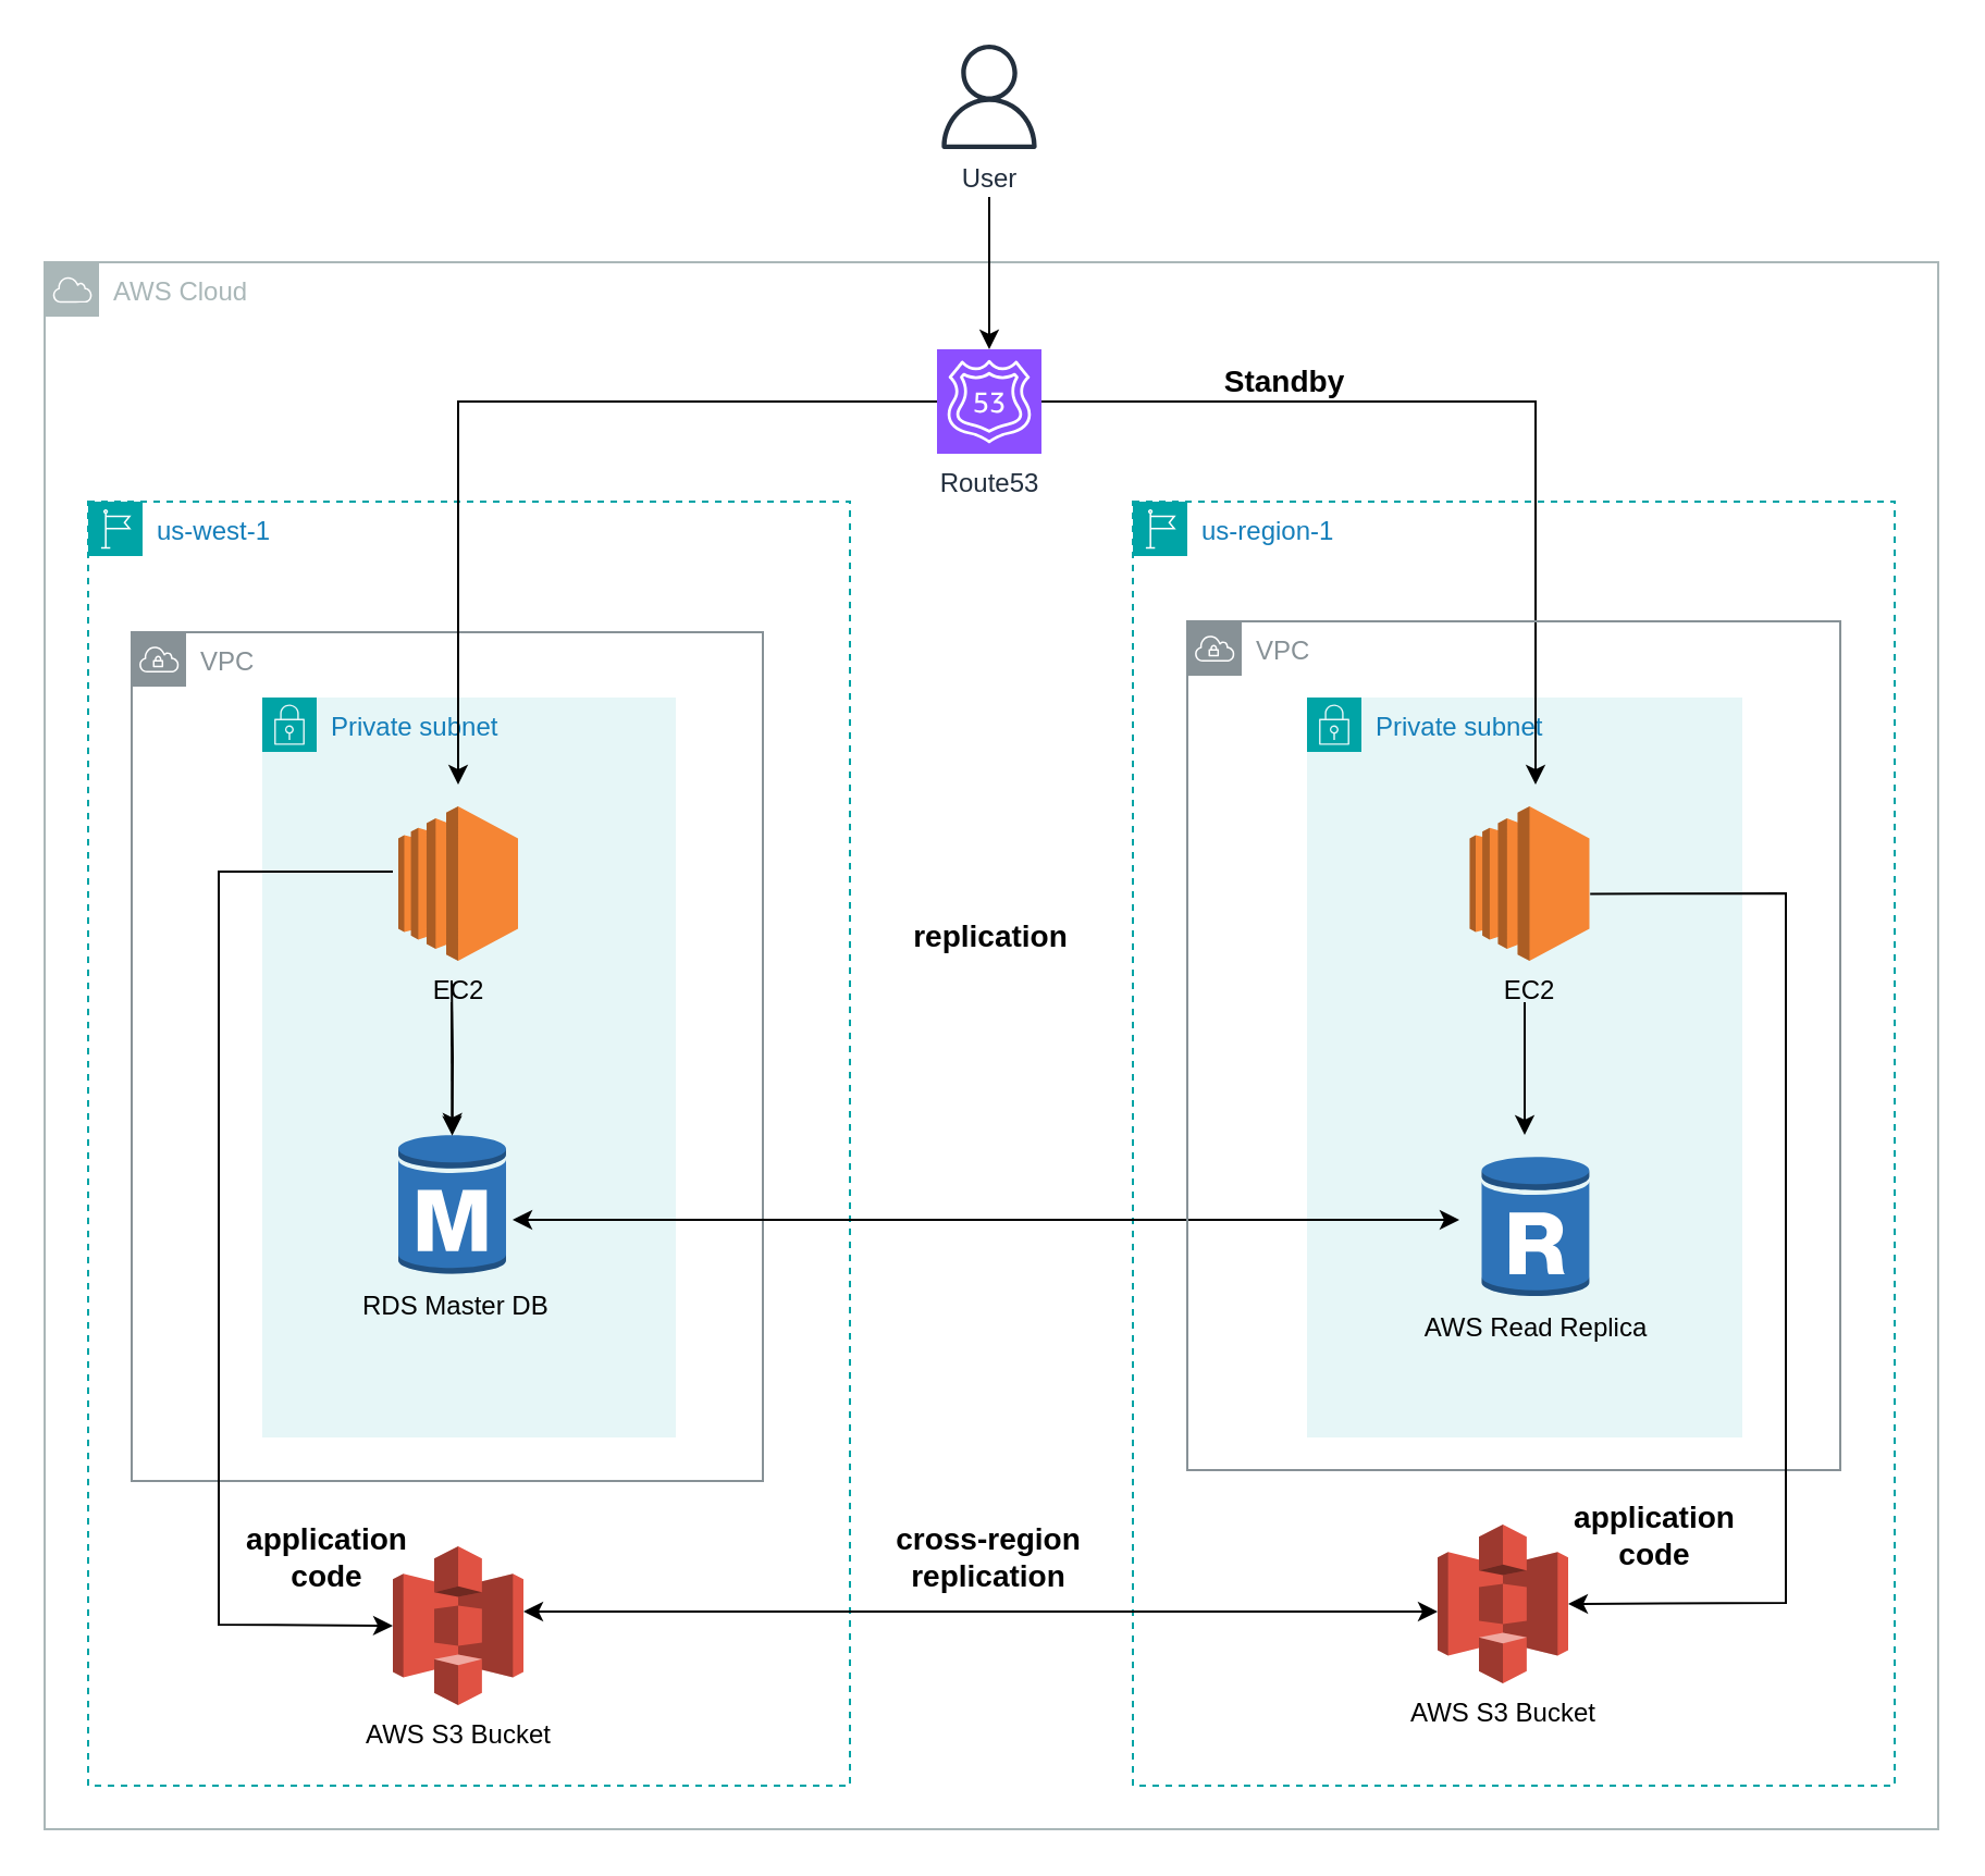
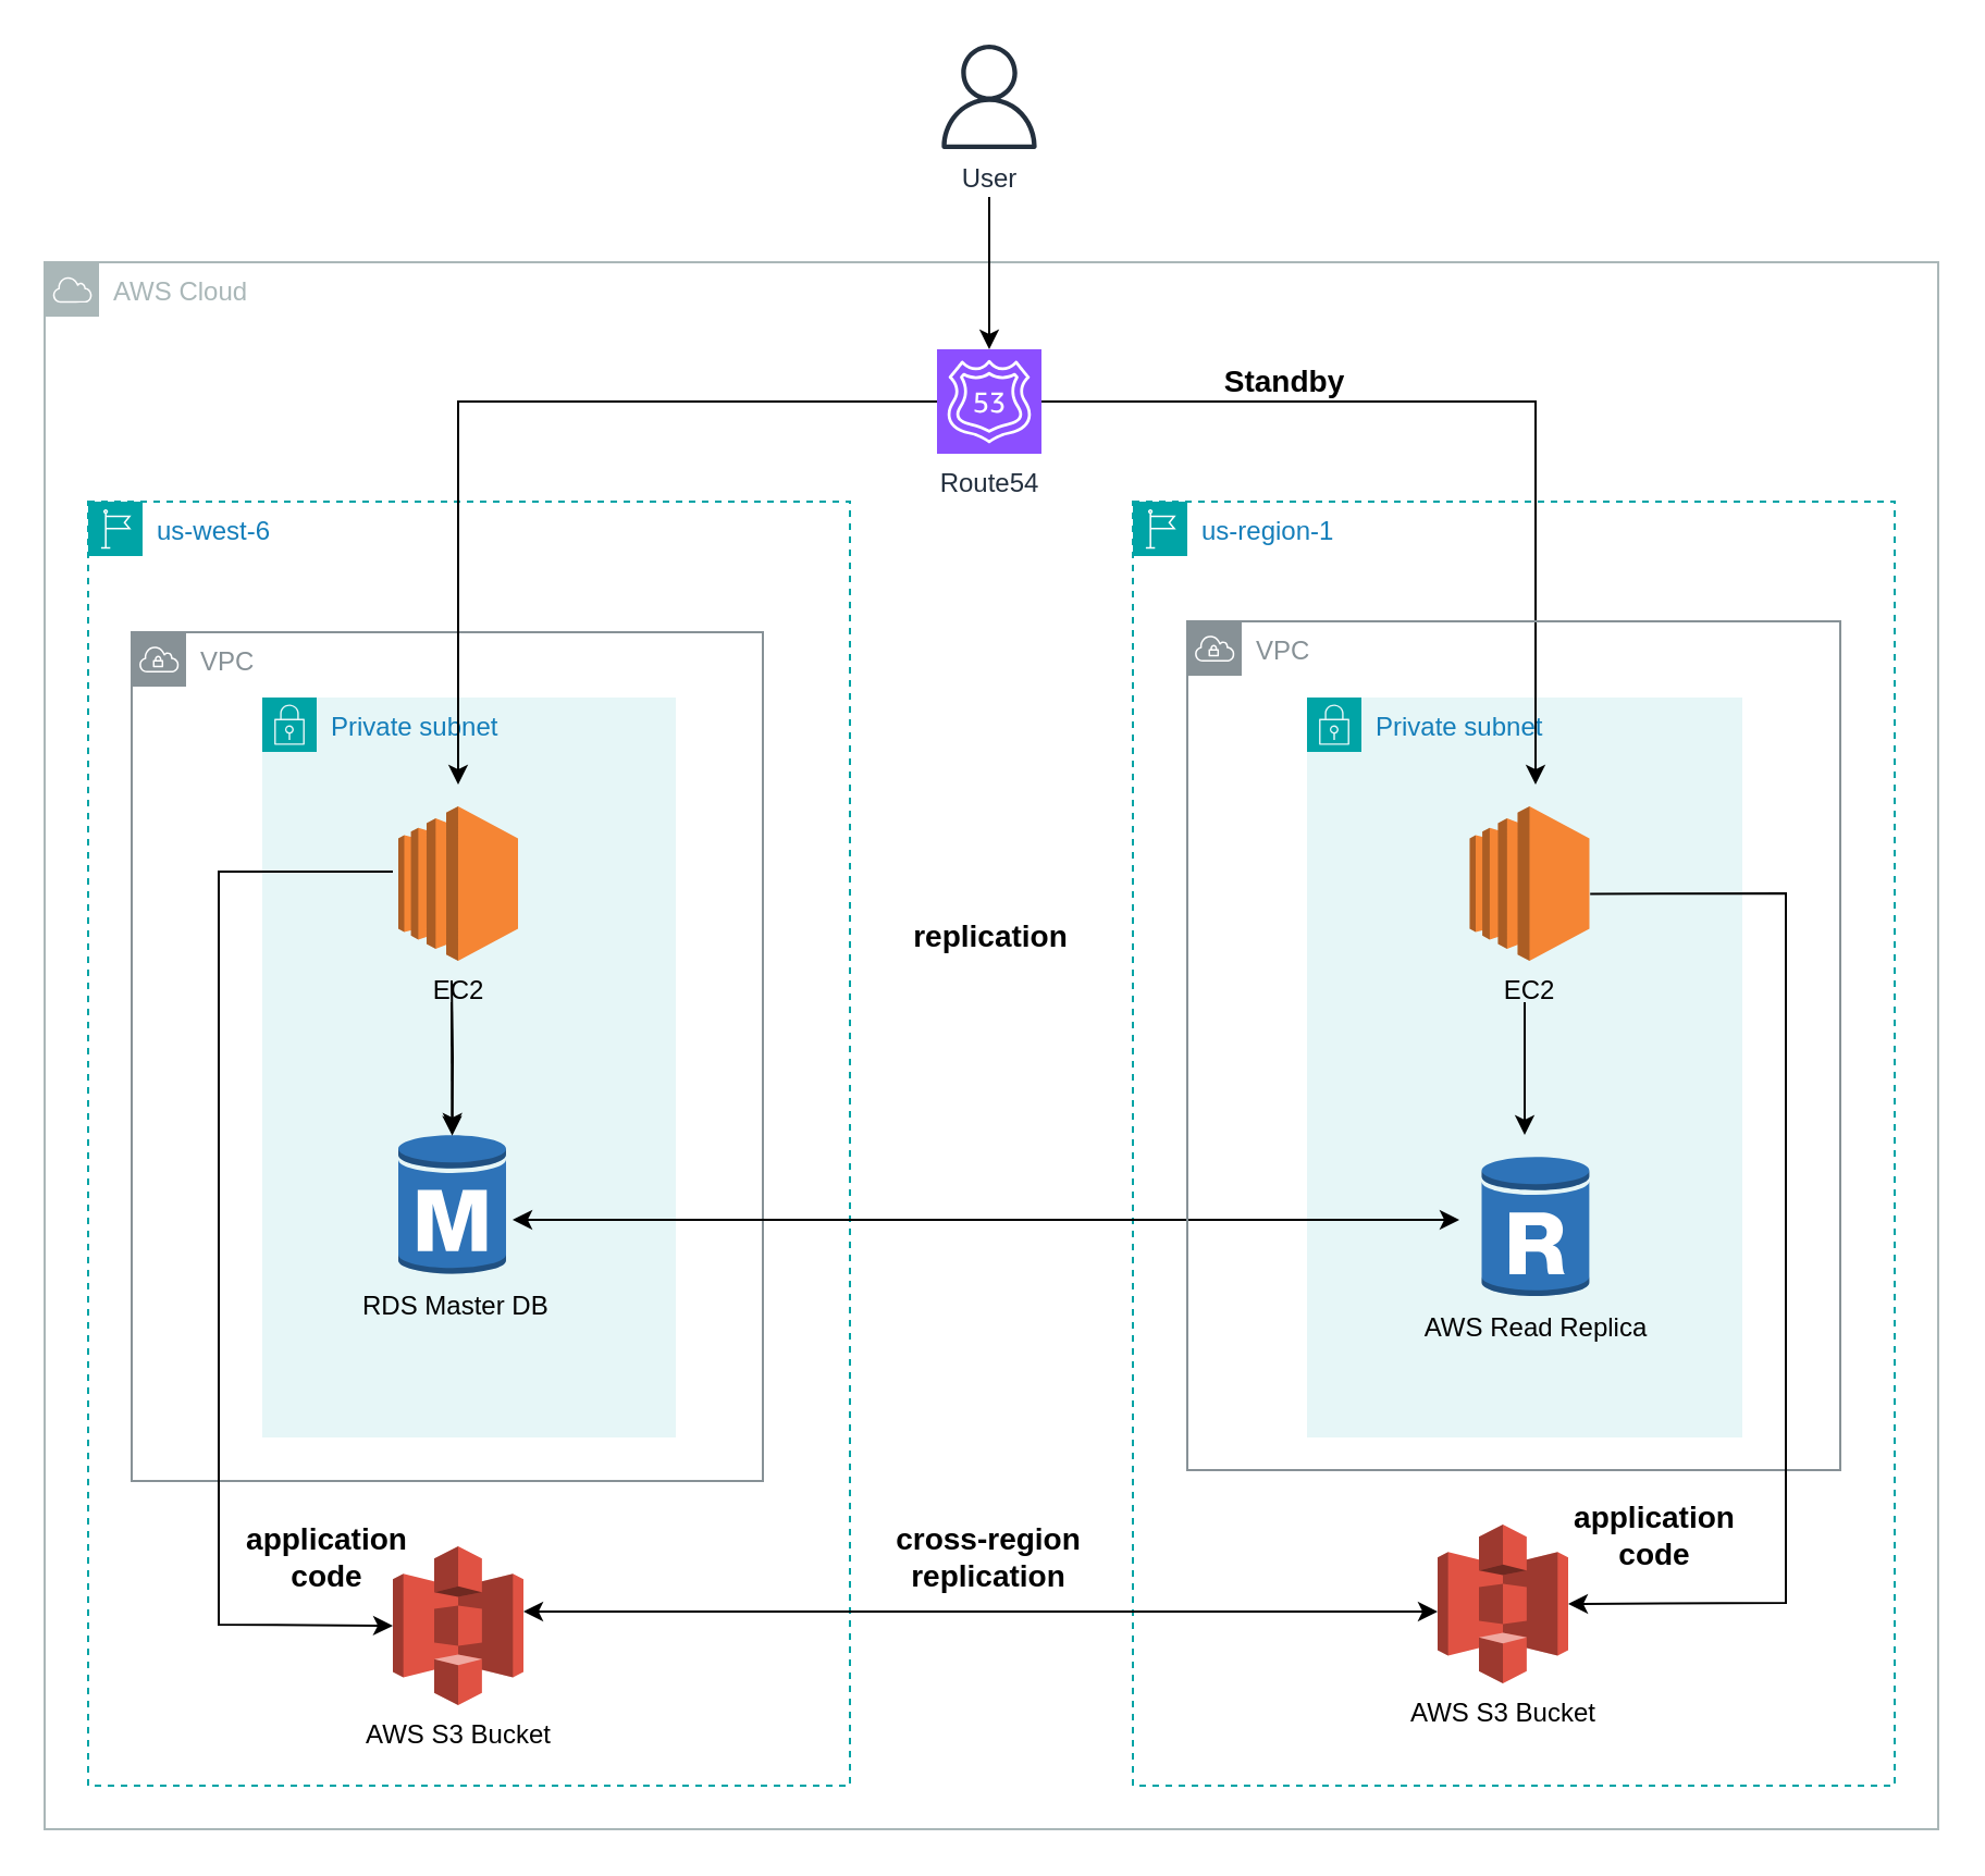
- <mxCell id="3" value="Route53" style="sketch=0;points=[[0,0,0],[0.25,0,0],[0.5,0,0],[0.75,0,0],[1,0,0],[0,1,0],[0.25,1,0],[0.5,1,0],[0.75,1,0],[1,1,0],[0,0.25,0],[0,0.5,0],[0,0.75,0],[1,0.25,0],[1,0.5,0],[1,0.75,0]];outlineConnect=0;fontColor=#232F3E;fillColor=#8C4FFF;strokeColor=#ffffff;dashed=0;verticalLabelPosition=bottom;verticalAlign=top;align=center;html=1;fontSize=12;fontStyle=0;aspect=fixed;shape=mxgraph.aws4.resourceIcon;resIcon=mxgraph.aws4.route_53;" parent="1" vertex="1"><mxGeometry x="430" y="160" width="48" height="48" as="geometry" /></mxCell>
+ <mxCell id="3" value="Route54" style="sketch=0;points=[[0,0,0],[0.25,0,0],[0.5,0,0],[0.75,0,0],[1,0,0],[0,1,0],[0.25,1,0],[0.5,1,0],[0.75,1,0],[1,1,0],[0,0.25,0],[0,0.5,0],[0,0.75,0],[1,0.25,0],[1,0.5,0],[1,0.75,0]];outlineConnect=0;fontColor=#232F3E;fillColor=#8C4FFF;strokeColor=#ffffff;dashed=0;verticalLabelPosition=bottom;verticalAlign=top;align=center;html=1;fontSize=12;fontStyle=0;aspect=fixed;shape=mxgraph.aws4.resourceIcon;resIcon=mxgraph.aws4.route_53;" parent="1" vertex="1"><mxGeometry x="430" y="160" width="48" height="48" as="geometry" /></mxCell>
- <mxCell id="4" value="us-west-1" style="points=[[0,0],[0.25,0],[0.5,0],[0.75,0],[1,0],[1,0.25],[1,0.5],[1,0.75],[1,1],[0.75,1],[0.5,1],[0.25,1],[0,1],[0,0.75],[0,0.5],[0,0.25]];outlineConnect=0;gradientColor=none;html=1;whiteSpace=wrap;fontSize=12;fontStyle=0;container=1;pointerEvents=0;collapsible=0;recursiveResize=0;shape=mxgraph.aws4.group;grIcon=mxgraph.aws4.group_region;strokeColor=#00A4A6;fillColor=none;verticalAlign=top;align=left;spacingLeft=30;fontColor=#147EBA;dashed=1;" parent="1" vertex="1"><mxGeometry x="40" y="230" width="350" height="590" as="geometry" /></mxCell>
+ <mxCell id="4" value="us-west-6" style="points=[[0,0],[0.25,0],[0.5,0],[0.75,0],[1,0],[1,0.25],[1,0.5],[1,0.75],[1,1],[0.75,1],[0.5,1],[0.25,1],[0,1],[0,0.75],[0,0.5],[0,0.25]];outlineConnect=0;gradientColor=none;html=1;whiteSpace=wrap;fontSize=12;fontStyle=0;container=1;pointerEvents=0;collapsible=0;recursiveResize=0;shape=mxgraph.aws4.group;grIcon=mxgraph.aws4.group_region;strokeColor=#00A4A6;fillColor=none;verticalAlign=top;align=left;spacingLeft=30;fontColor=#147EBA;dashed=1;" parent="1" vertex="1"><mxGeometry x="40" y="230" width="350" height="590" as="geometry" /></mxCell>
